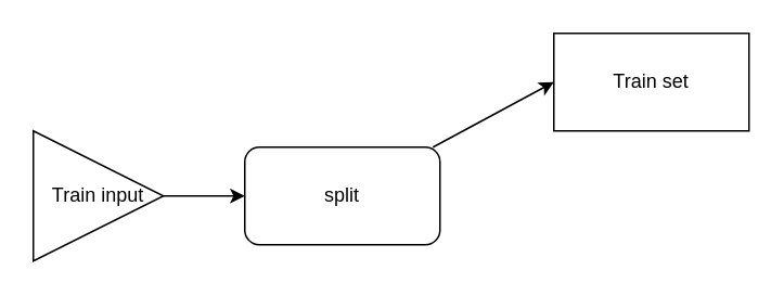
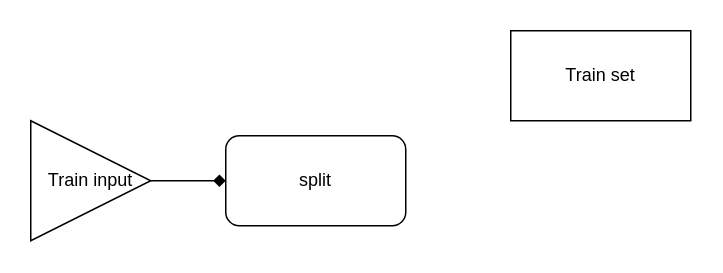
- <mxCell id="4" style="edgeStyle=none;html=1;entryX=0;entryY=0.5;entryDx=0;entryDy=0;" edge="1" parent="1" source="5" target="6"><mxGeometry relative="1" as="geometry" /></mxCell>
- <mxCell id="2" value="" style="edgeStyle=none;html=1;" edge="1" parent="1" source="3" target="5"><mxGeometry relative="1" as="geometry" /></mxCell>
+ <mxCell id="2" value="" style="edgeStyle=none;html=1;endArrow=diamond;" edge="1" parent="1" source="3" target="5"><mxGeometry relative="1" as="geometry" /></mxCell>
